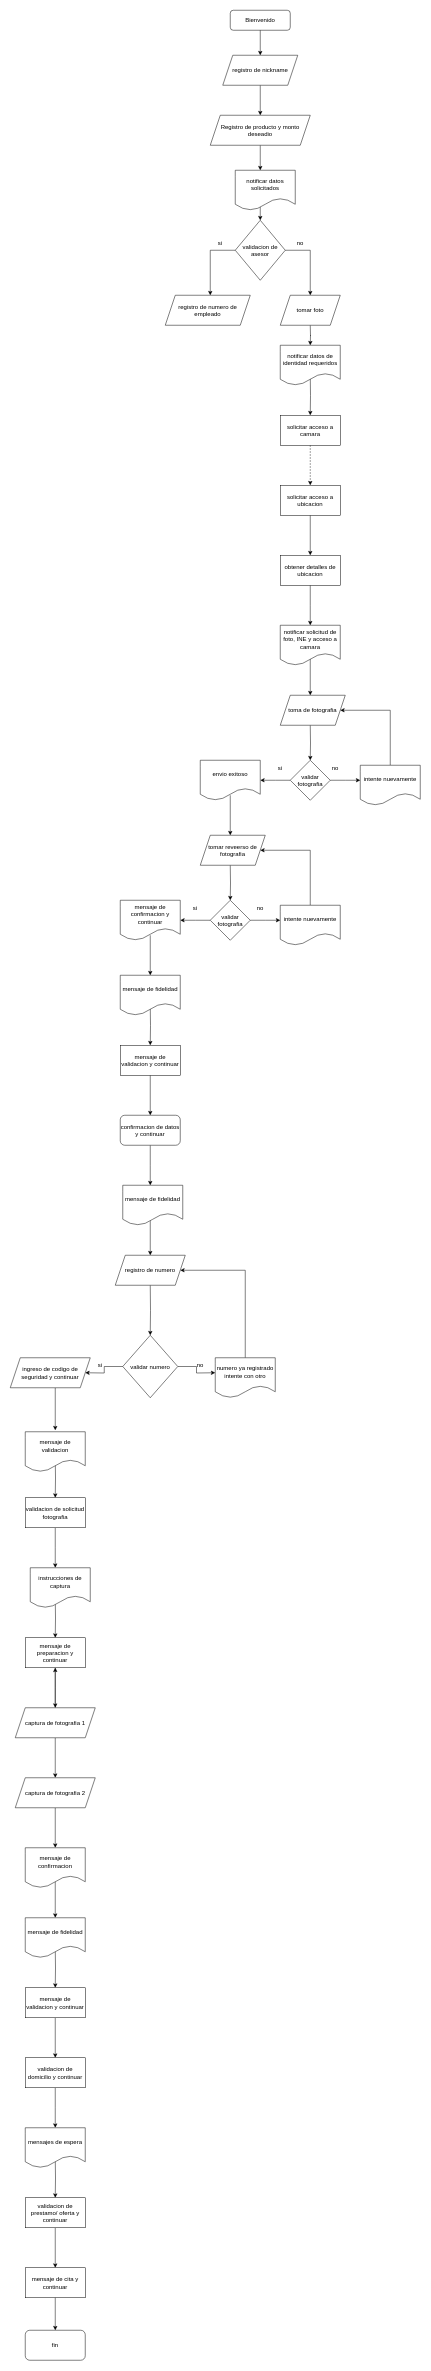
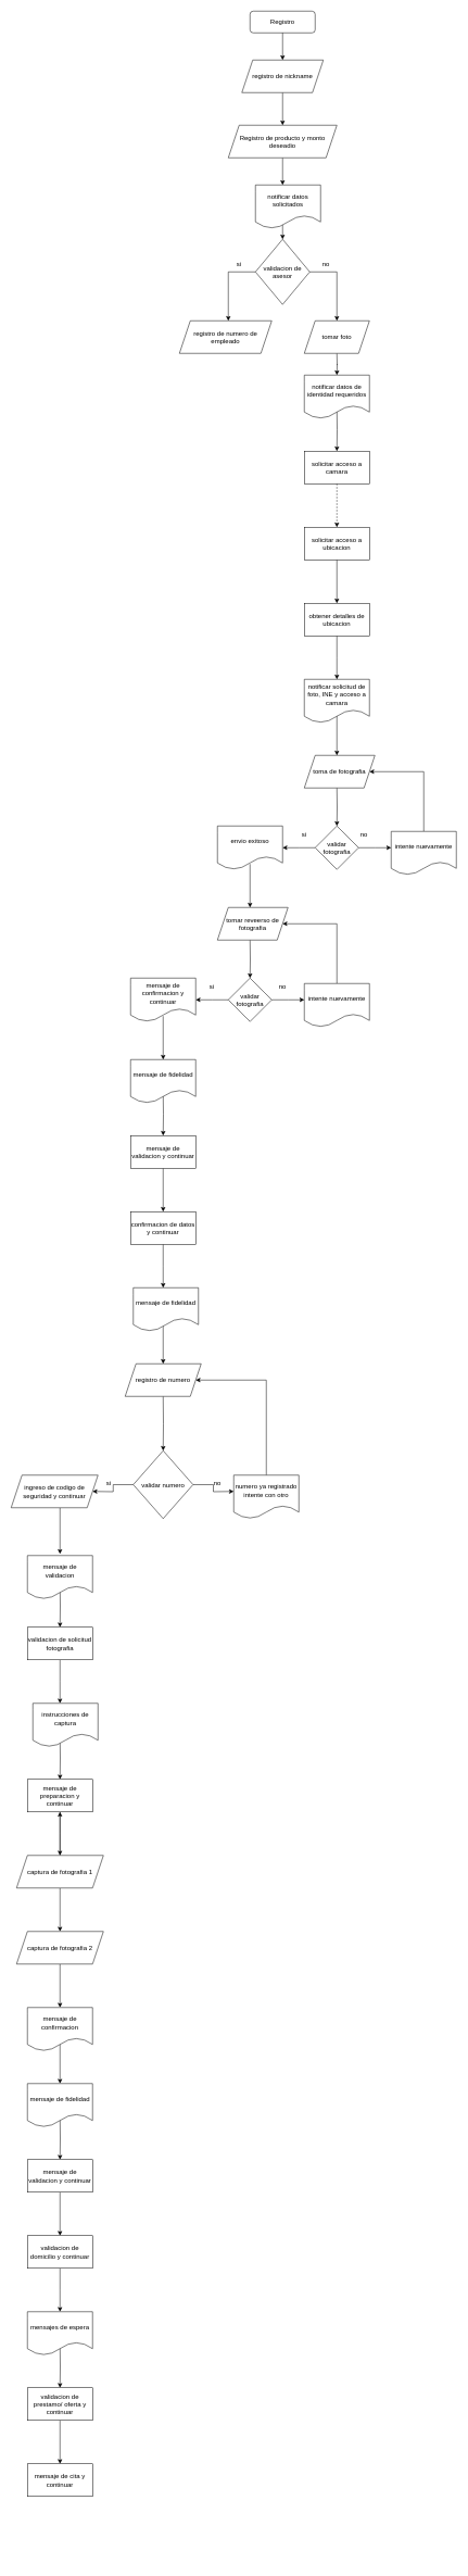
- <mxCell id="2" value="Bienvenido" style="rounded=1;whiteSpace=wrap;html=1;fontSize=12;glass=0;strokeWidth=1;shadow=0;" parent="1" vertex="1"><mxGeometry x="460" y="20" width="120" height="40" as="geometry" /></mxCell>
+ <mxCell id="2" value="Registro" style="rounded=1;whiteSpace=wrap;html=1;fontSize=12;glass=0;strokeWidth=1;shadow=0;" parent="1" vertex="1"><mxGeometry x="460" y="20" width="120" height="40" as="geometry" /></mxCell>
- <mxCell id="45" value="confirmacion de datos y continuar" style="whiteSpace=wrap;html=1;rounded=1;" vertex="1" parent="1"><mxGeometry x="240" y="2230" width="120" height="60" as="geometry" /></mxCell>
+ <mxCell id="45" value="confirmacion de datos y continuar" style="whiteSpace=wrap;html=1;rounded=0;" vertex="1" parent="1"><mxGeometry x="240" y="2230" width="120" height="60" as="geometry" /></mxCell>
- <mxCell id="75" value="" style="endArrow=classic;html=1;rounded=0;entryX=0.5;entryY=0;entryDx=0;entryDy=0;exitX=0.5;exitY=1;exitDx=0;exitDy=0;" edge="1" parent="1" source="73" target="74"><mxGeometry width="50" height="50" relative="1" as="geometry"><mxPoint x="10" y="4590" as="sourcePoint" /><mxPoint x="60" y="4540" as="targetPoint" /></mxGeometry></mxCell>
- <mxCell id="74" value="fin" style="rounded=1;whiteSpace=wrap;html=1;" vertex="1" parent="1"><mxGeometry x="50" y="4660" width="120" height="60" as="geometry" /></mxCell>
